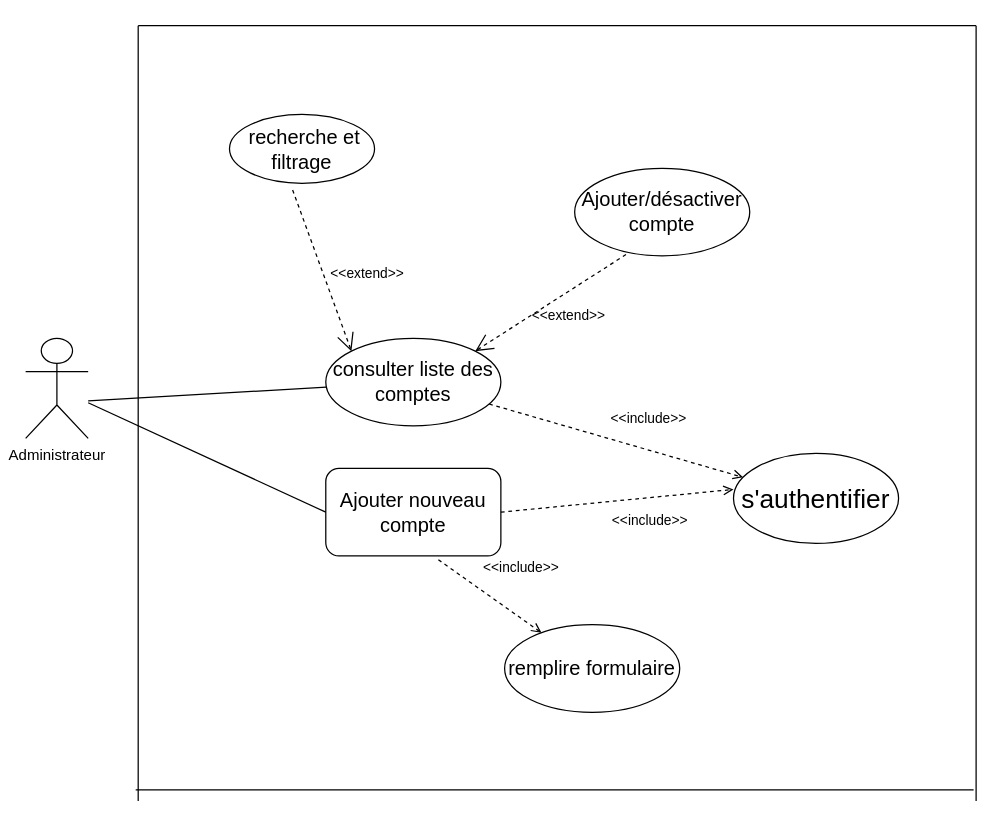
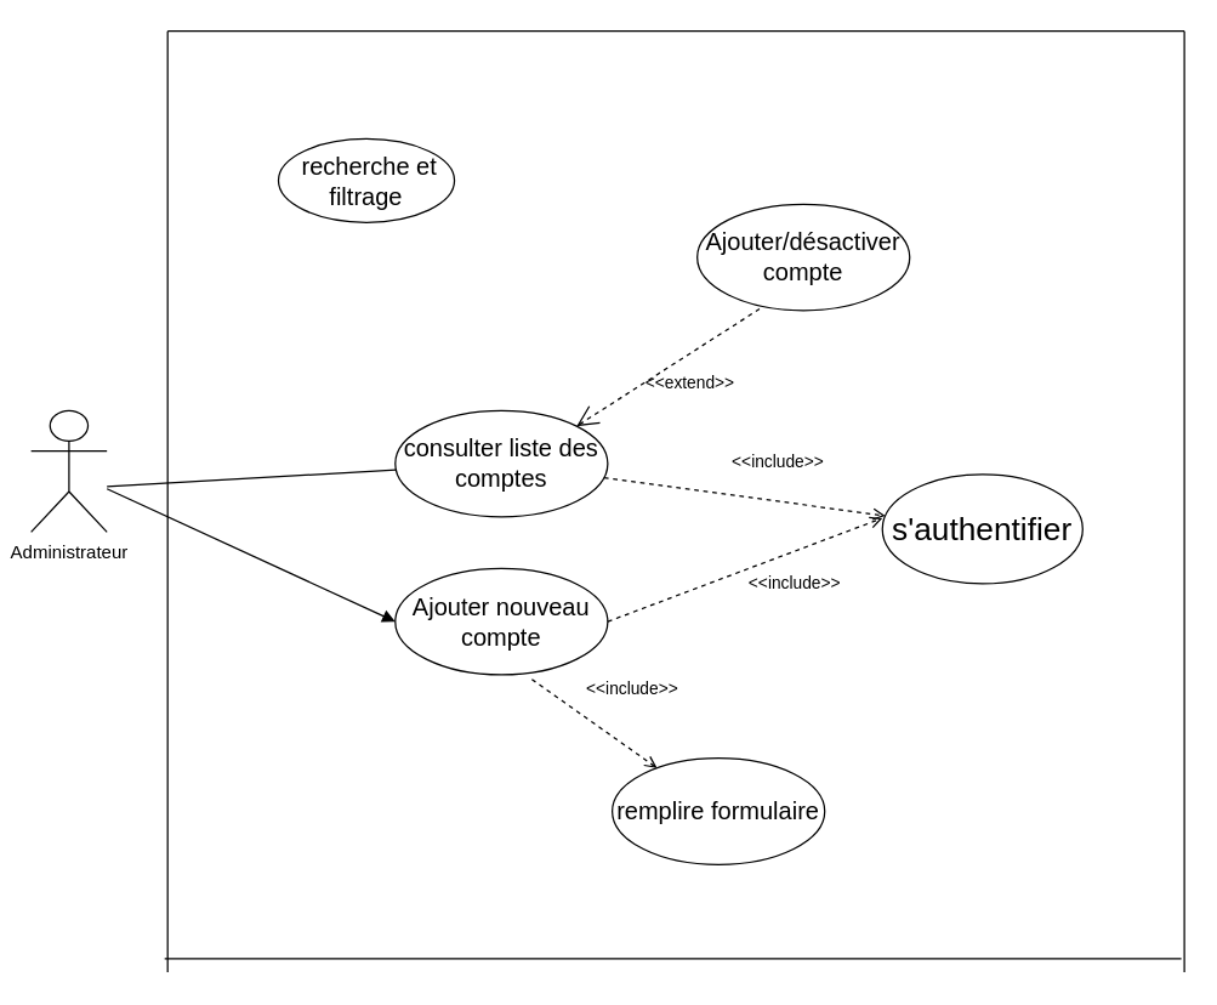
- <mxCell id="19" value="&amp;lt;&amp;lt;extend&amp;gt;&amp;gt;" style="edgeStyle=none;html=1;startArrow=open;endArrow=none;startSize=12;verticalAlign=bottom;dashed=1;labelBackgroundColor=none;rounded=0;entryX=0.431;entryY=1.073;entryDx=0;entryDy=0;entryPerimeter=0;exitX=0;exitY=0;exitDx=0;exitDy=0;" parent="1" source="3" target="5" edge="1"><mxGeometry x="-0.32" y="-30" width="160" relative="1" as="geometry"><mxPoint x="392" y="294" as="sourcePoint" /><mxPoint x="552" y="294" as="targetPoint" /><mxPoint y="1" as="offset" /></mxGeometry></mxCell>
- <mxCell id="11" value="s'authentifier" style="ellipse;whiteSpace=wrap;html=1;fontSize=21;" parent="1" vertex="1"><mxGeometry x="586" y="362" width="132" height="72" as="geometry" /></mxCell>
+ <mxCell id="11" value="s'authentifier" style="ellipse;whiteSpace=wrap;html=1;fontSize=21;" parent="1" vertex="1"><mxGeometry x="581" y="312" width="132" height="72" as="geometry" /></mxCell>
- <mxCell id="8" value="" style="edgeStyle=none;html=1;endArrow=none;verticalAlign=bottom;rounded=0;entryX=0;entryY=0.5;entryDx=0;entryDy=0;" parent="1" source="2" target="7" edge="1"><mxGeometry width="160" relative="1" as="geometry"><mxPoint x="90" y="296" as="sourcePoint" /><mxPoint x="282" y="407" as="targetPoint" /><Array as="points" /></mxGeometry></mxCell>
+ <mxCell id="8" value="" style="edgeStyle=none;html=1;endArrow=block;verticalAlign=bottom;rounded=0;entryX=0;entryY=0.5;entryDx=0;entryDy=0;" parent="1" source="2" target="7" edge="1"><mxGeometry width="160" relative="1" as="geometry"><mxPoint x="90" y="296" as="sourcePoint" /><mxPoint x="282" y="407" as="targetPoint" /><Array as="points" /></mxGeometry></mxCell>
- <mxCell id="7" value="Ajouter nouveau compte" style="whiteSpace=wrap;html=1;fontSize=16;rounded=1;" parent="1" vertex="1"><mxGeometry x="260" y="374" width="140" height="70" as="geometry" /></mxCell>
+ <mxCell id="7" value="Ajouter nouveau compte" style="ellipse;whiteSpace=wrap;html=1;fontSize=16;" parent="1" vertex="1"><mxGeometry x="260" y="374" width="140" height="70" as="geometry" /></mxCell>
